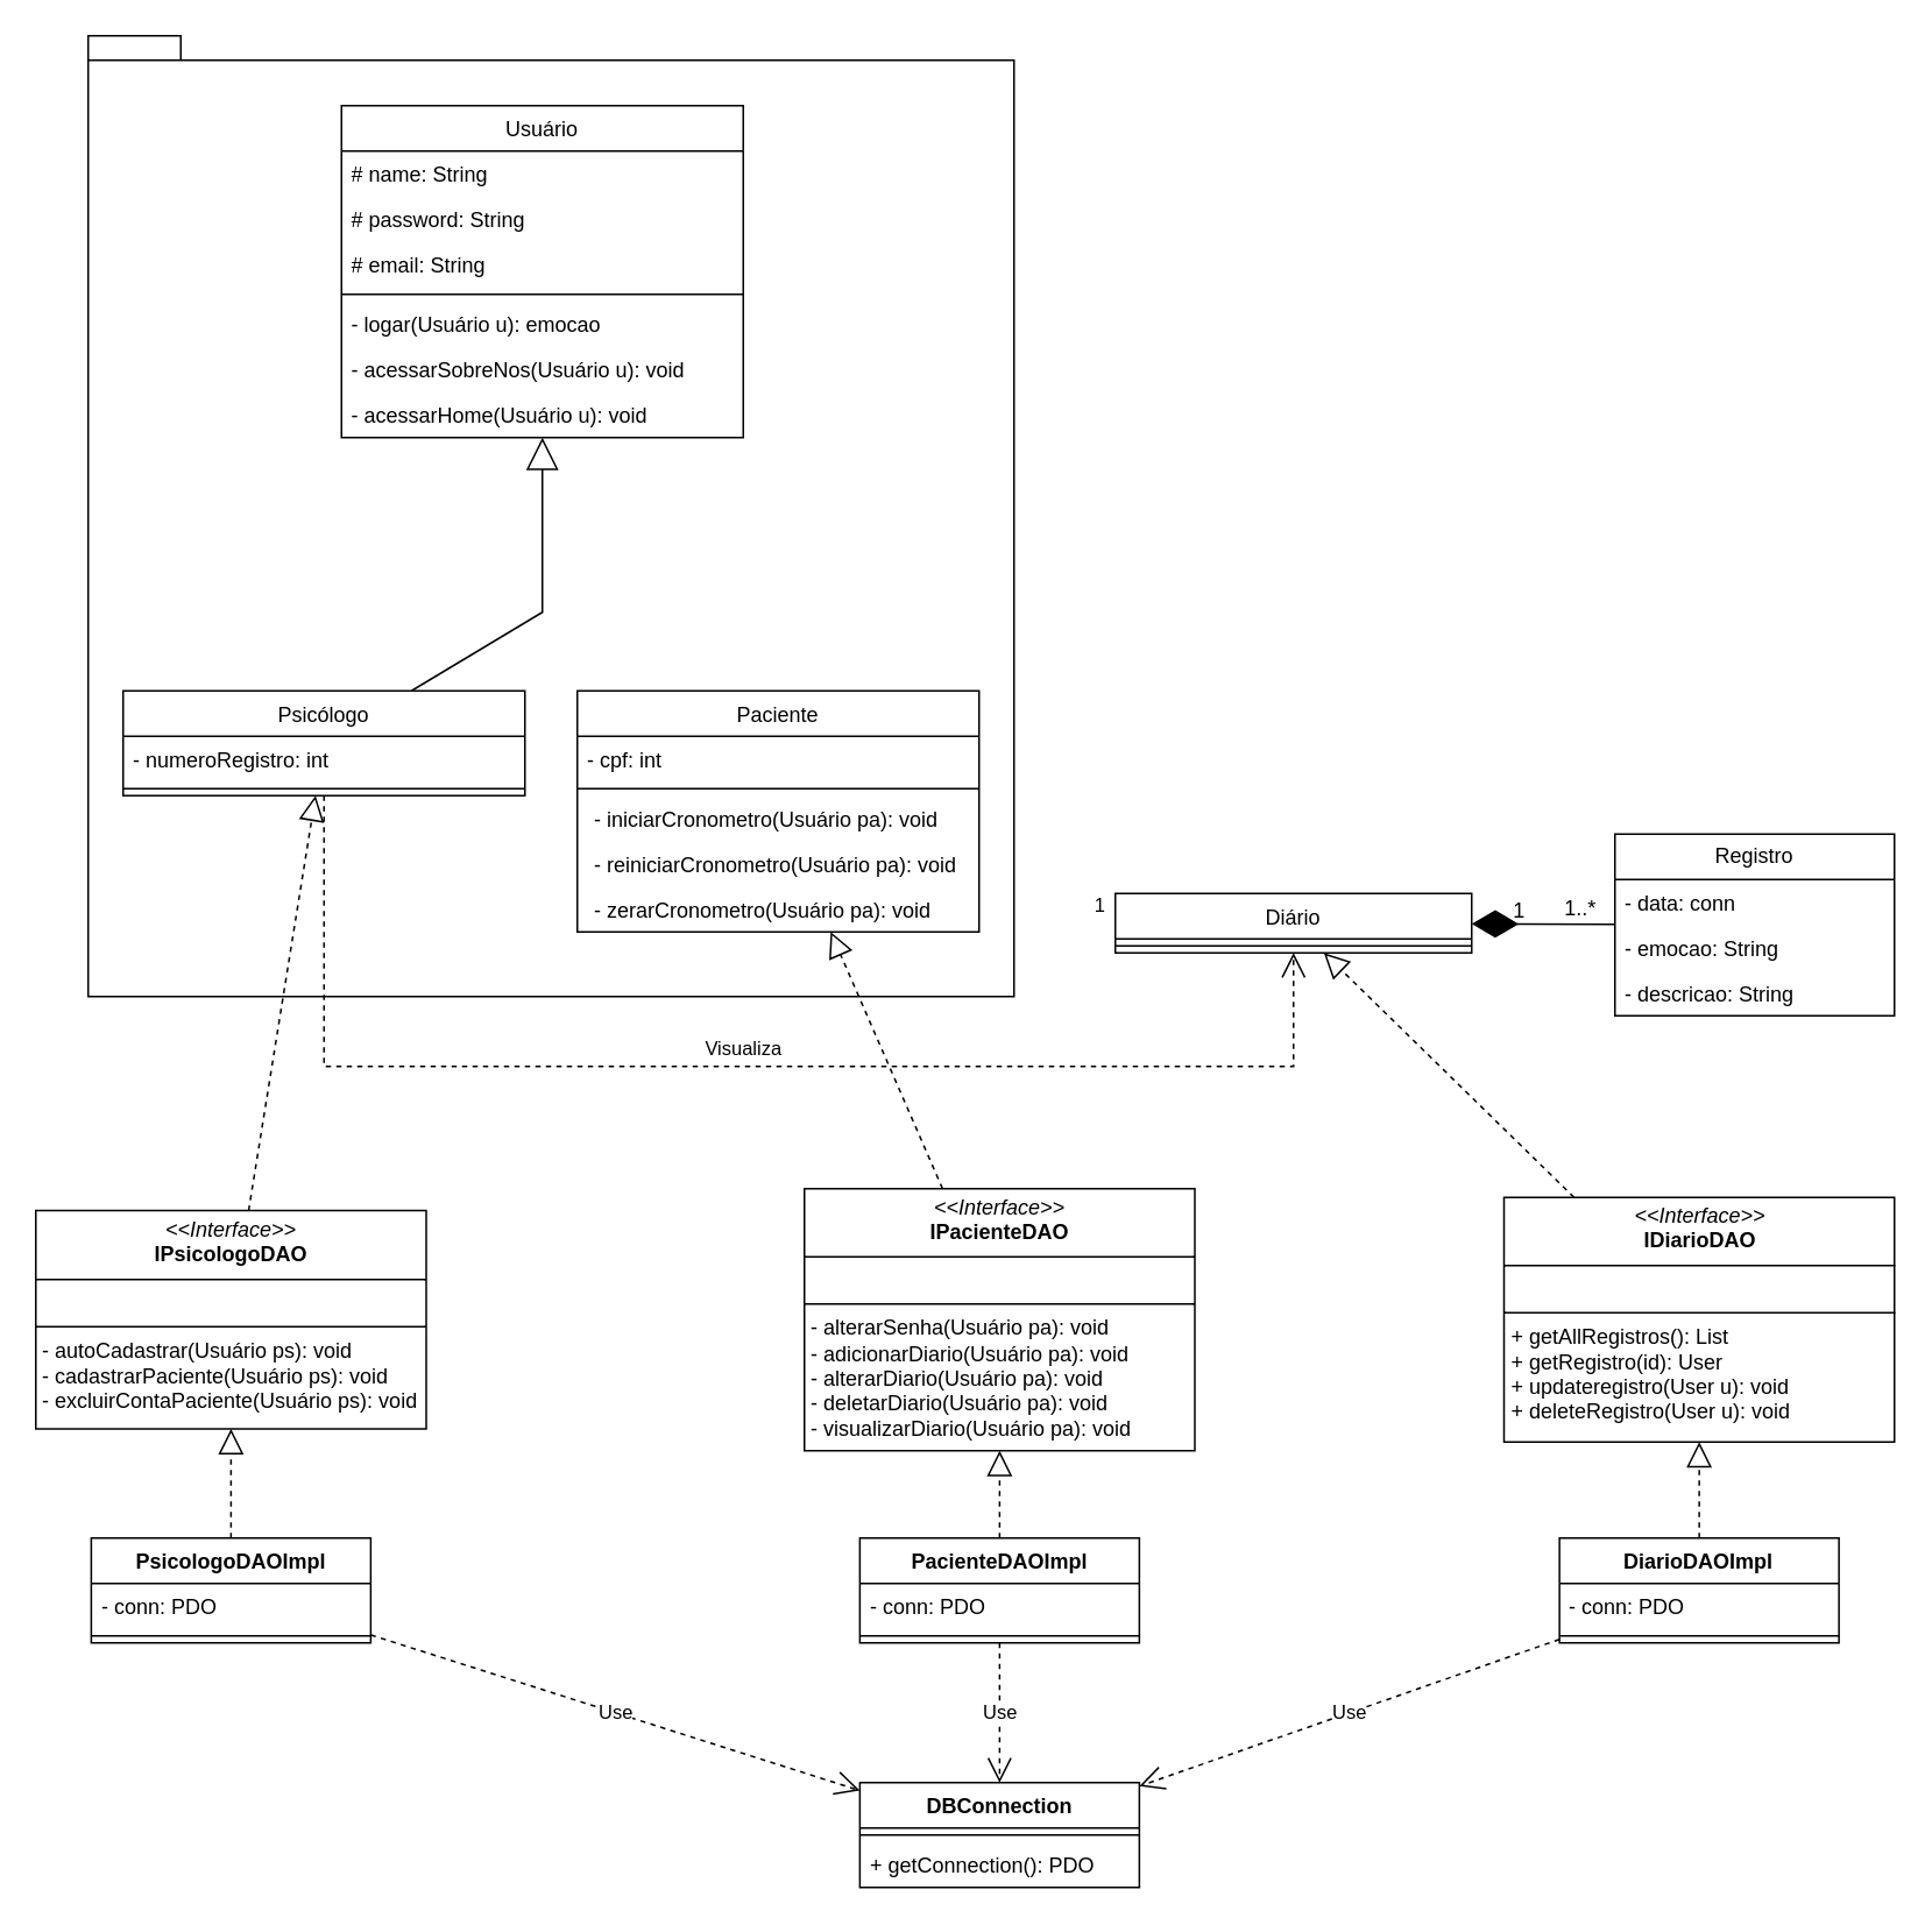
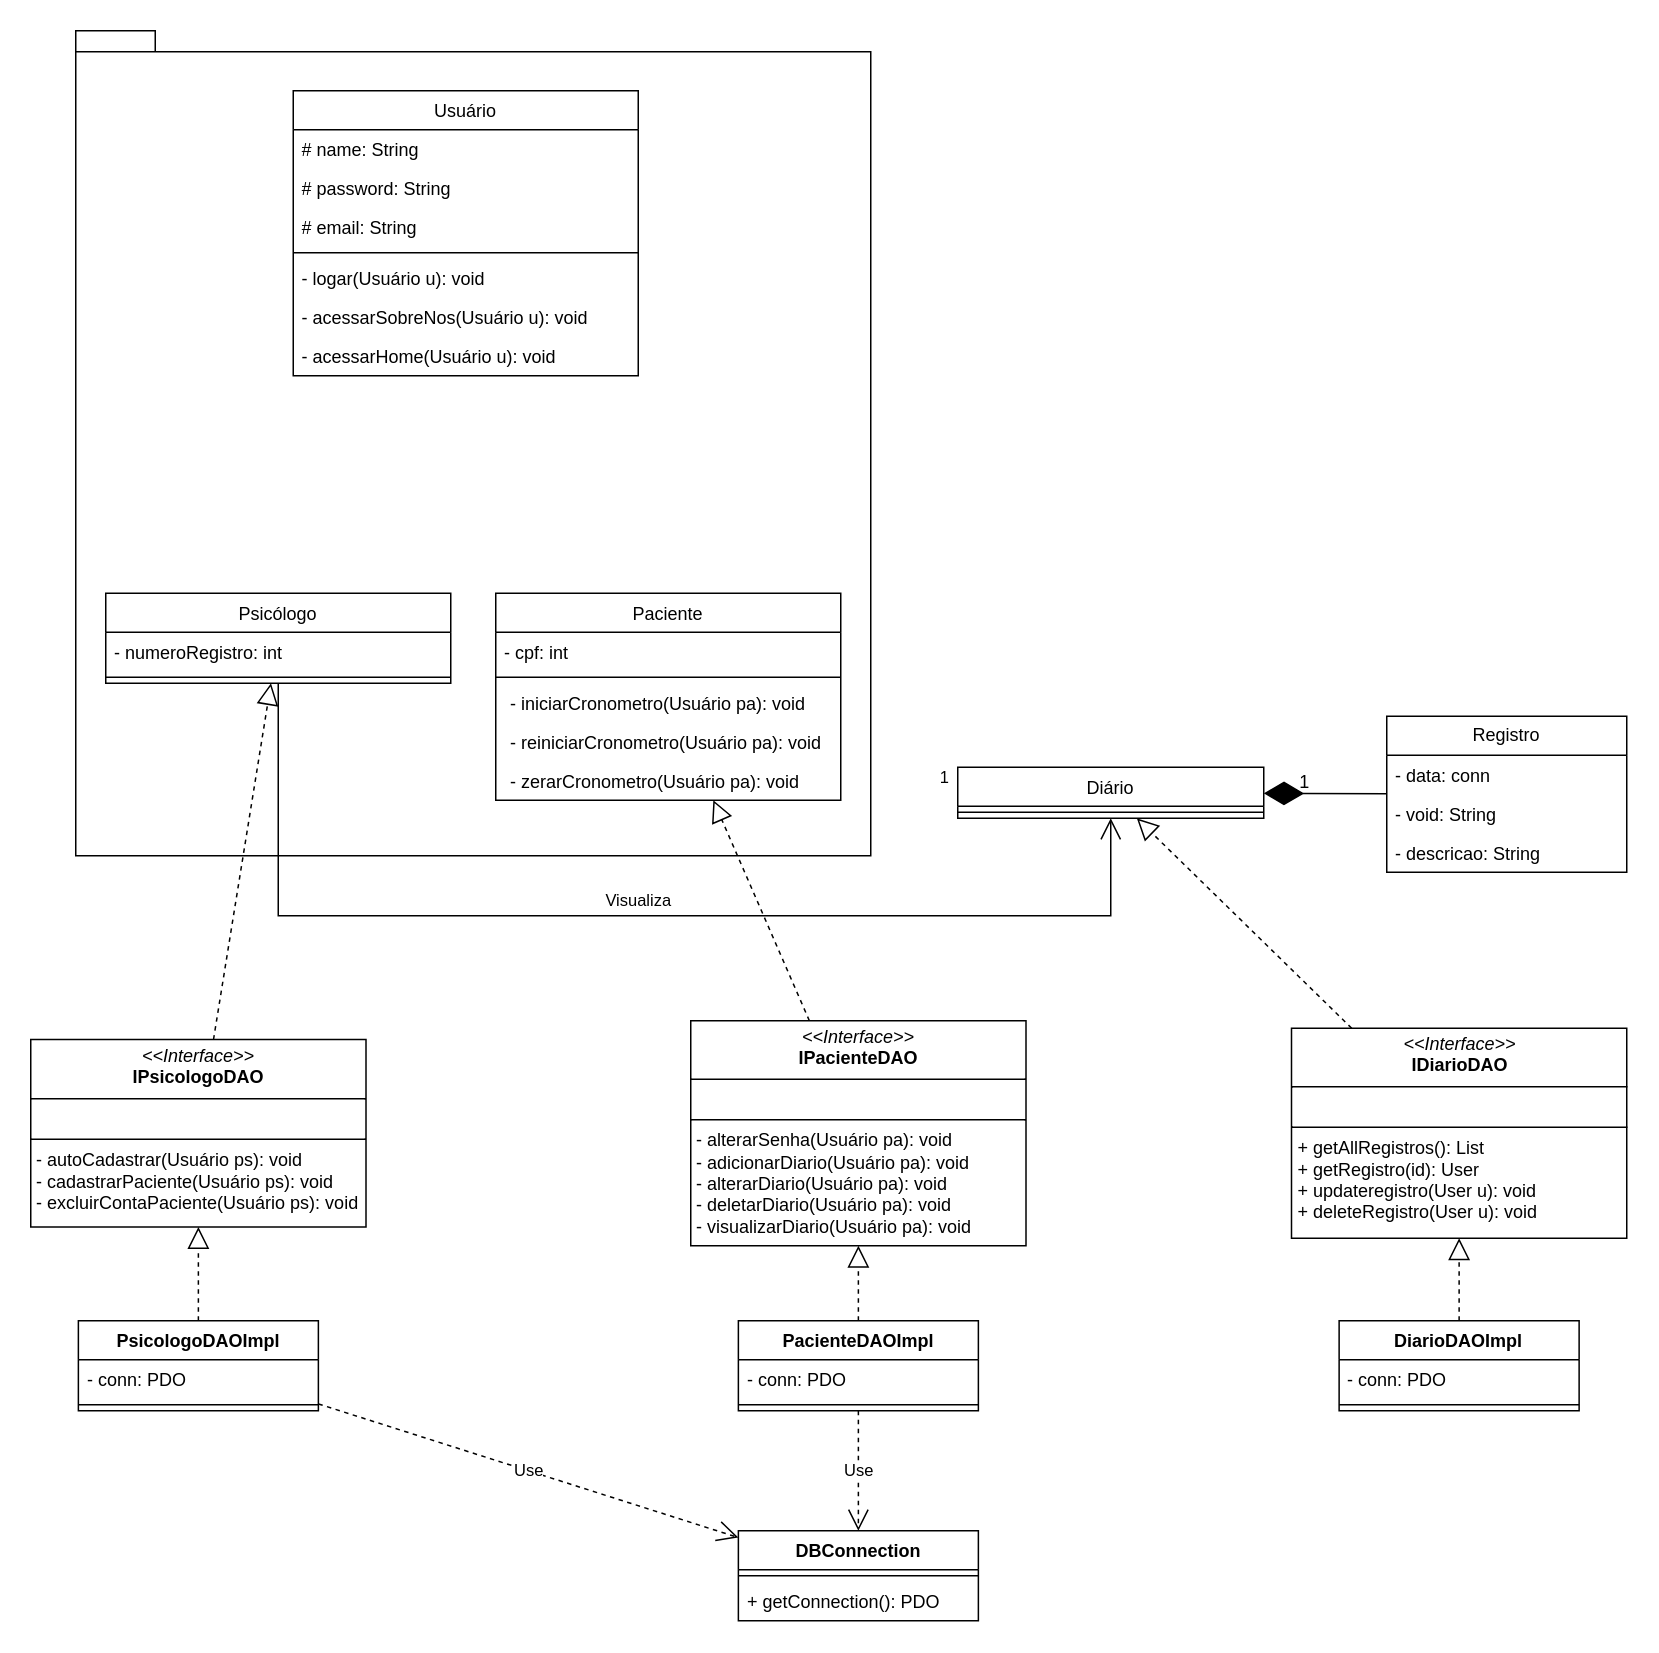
- <mxCell id="14" value="- logar(Usuário u): emocao" style="text;strokeColor=none;fillColor=none;align=left;verticalAlign=top;spacingLeft=4;spacingRight=4;overflow=hidden;rotatable=0;points=[[0,0.5],[1,0.5]];portConstraint=eastwest;whiteSpace=wrap;html=1;" parent="9" vertex="1"><mxGeometry y="112" width="230" height="26" as="geometry" /></mxCell>
+ <mxCell id="14" value="- logar(Usuário u): void" style="text;strokeColor=none;fillColor=none;align=left;verticalAlign=top;spacingLeft=4;spacingRight=4;overflow=hidden;rotatable=0;points=[[0,0.5],[1,0.5]];portConstraint=eastwest;whiteSpace=wrap;html=1;" parent="9" vertex="1"><mxGeometry y="112" width="230" height="26" as="geometry" /></mxCell>
- <mxCell id="3" value="" style="endArrow=block;endSize=16;endFill=0;html=1;rounded=0;" parent="1" source="21" target="9" edge="1"><mxGeometry width="160" relative="1" as="geometry"><mxPoint x="258.598" y="394" as="sourcePoint" /><mxPoint x="310" y="274" as="targetPoint" /><Array as="points"><mxPoint x="310" y="350" /></Array></mxGeometry></mxCell>
- <mxCell id="8" value="1..*" style="text;html=1;align=center;verticalAlign=middle;resizable=0;points=[];autosize=1;strokeColor=none;fillColor=none;" parent="1" vertex="1"><mxGeometry x="884" y="505" width="40" height="30" as="geometry" /></mxCell>
- <mxCell id="6" value="- emocao&lt;span style=&quot;background-color: initial;&quot;&gt;: String&lt;/span&gt;" style="text;strokeColor=none;fillColor=none;align=left;verticalAlign=top;spacingLeft=4;spacingRight=4;overflow=hidden;rotatable=0;points=[[0,0.5],[1,0.5]];portConstraint=eastwest;whiteSpace=wrap;html=1;" parent="4" vertex="1"><mxGeometry y="52" width="160" height="26" as="geometry" /></mxCell>
+ <mxCell id="6" value="- void&lt;span style=&quot;background-color: initial;&quot;&gt;: String&lt;/span&gt;" style="text;strokeColor=none;fillColor=none;align=left;verticalAlign=top;spacingLeft=4;spacingRight=4;overflow=hidden;rotatable=0;points=[[0,0.5],[1,0.5]];portConstraint=eastwest;whiteSpace=wrap;html=1;" parent="4" vertex="1"><mxGeometry y="52" width="160" height="26" as="geometry" /></mxCell>
- <mxCell id="19" value="Visualiza" style="endArrow=open;endSize=12;dashed=1;html=1;rounded=0;" parent="1" source="21" target="30" edge="1"><mxGeometry x="0.019" y="10" width="160" relative="1" as="geometry"><mxPoint x="185" y="520" as="sourcePoint" /><mxPoint x="740" y="545" as="targetPoint" /><Array as="points"><mxPoint x="185" y="610" /><mxPoint x="740" y="610" /></Array><mxPoint as="offset" /></mxGeometry></mxCell>
+ <mxCell id="19" value="Visualiza" style="endArrow=open;endSize=12;dashed=0;html=1;rounded=0;" parent="1" source="21" target="30" edge="1"><mxGeometry x="0.019" y="10" width="160" relative="1" as="geometry"><mxPoint x="185" y="520" as="sourcePoint" /><mxPoint x="740" y="545" as="targetPoint" /><Array as="points"><mxPoint x="185" y="610" /><mxPoint x="740" y="610" /></Array><mxPoint as="offset" /></mxGeometry></mxCell>
- <mxCell id="54" value="Use" style="endArrow=open;endSize=12;dashed=1;html=1;rounded=0;" edge="1" parent="1" source="50" target="32"><mxGeometry width="160" relative="1" as="geometry"><mxPoint x="582" y="950" as="sourcePoint" /><mxPoint x="582" y="1030" as="targetPoint" /></mxGeometry></mxCell>
